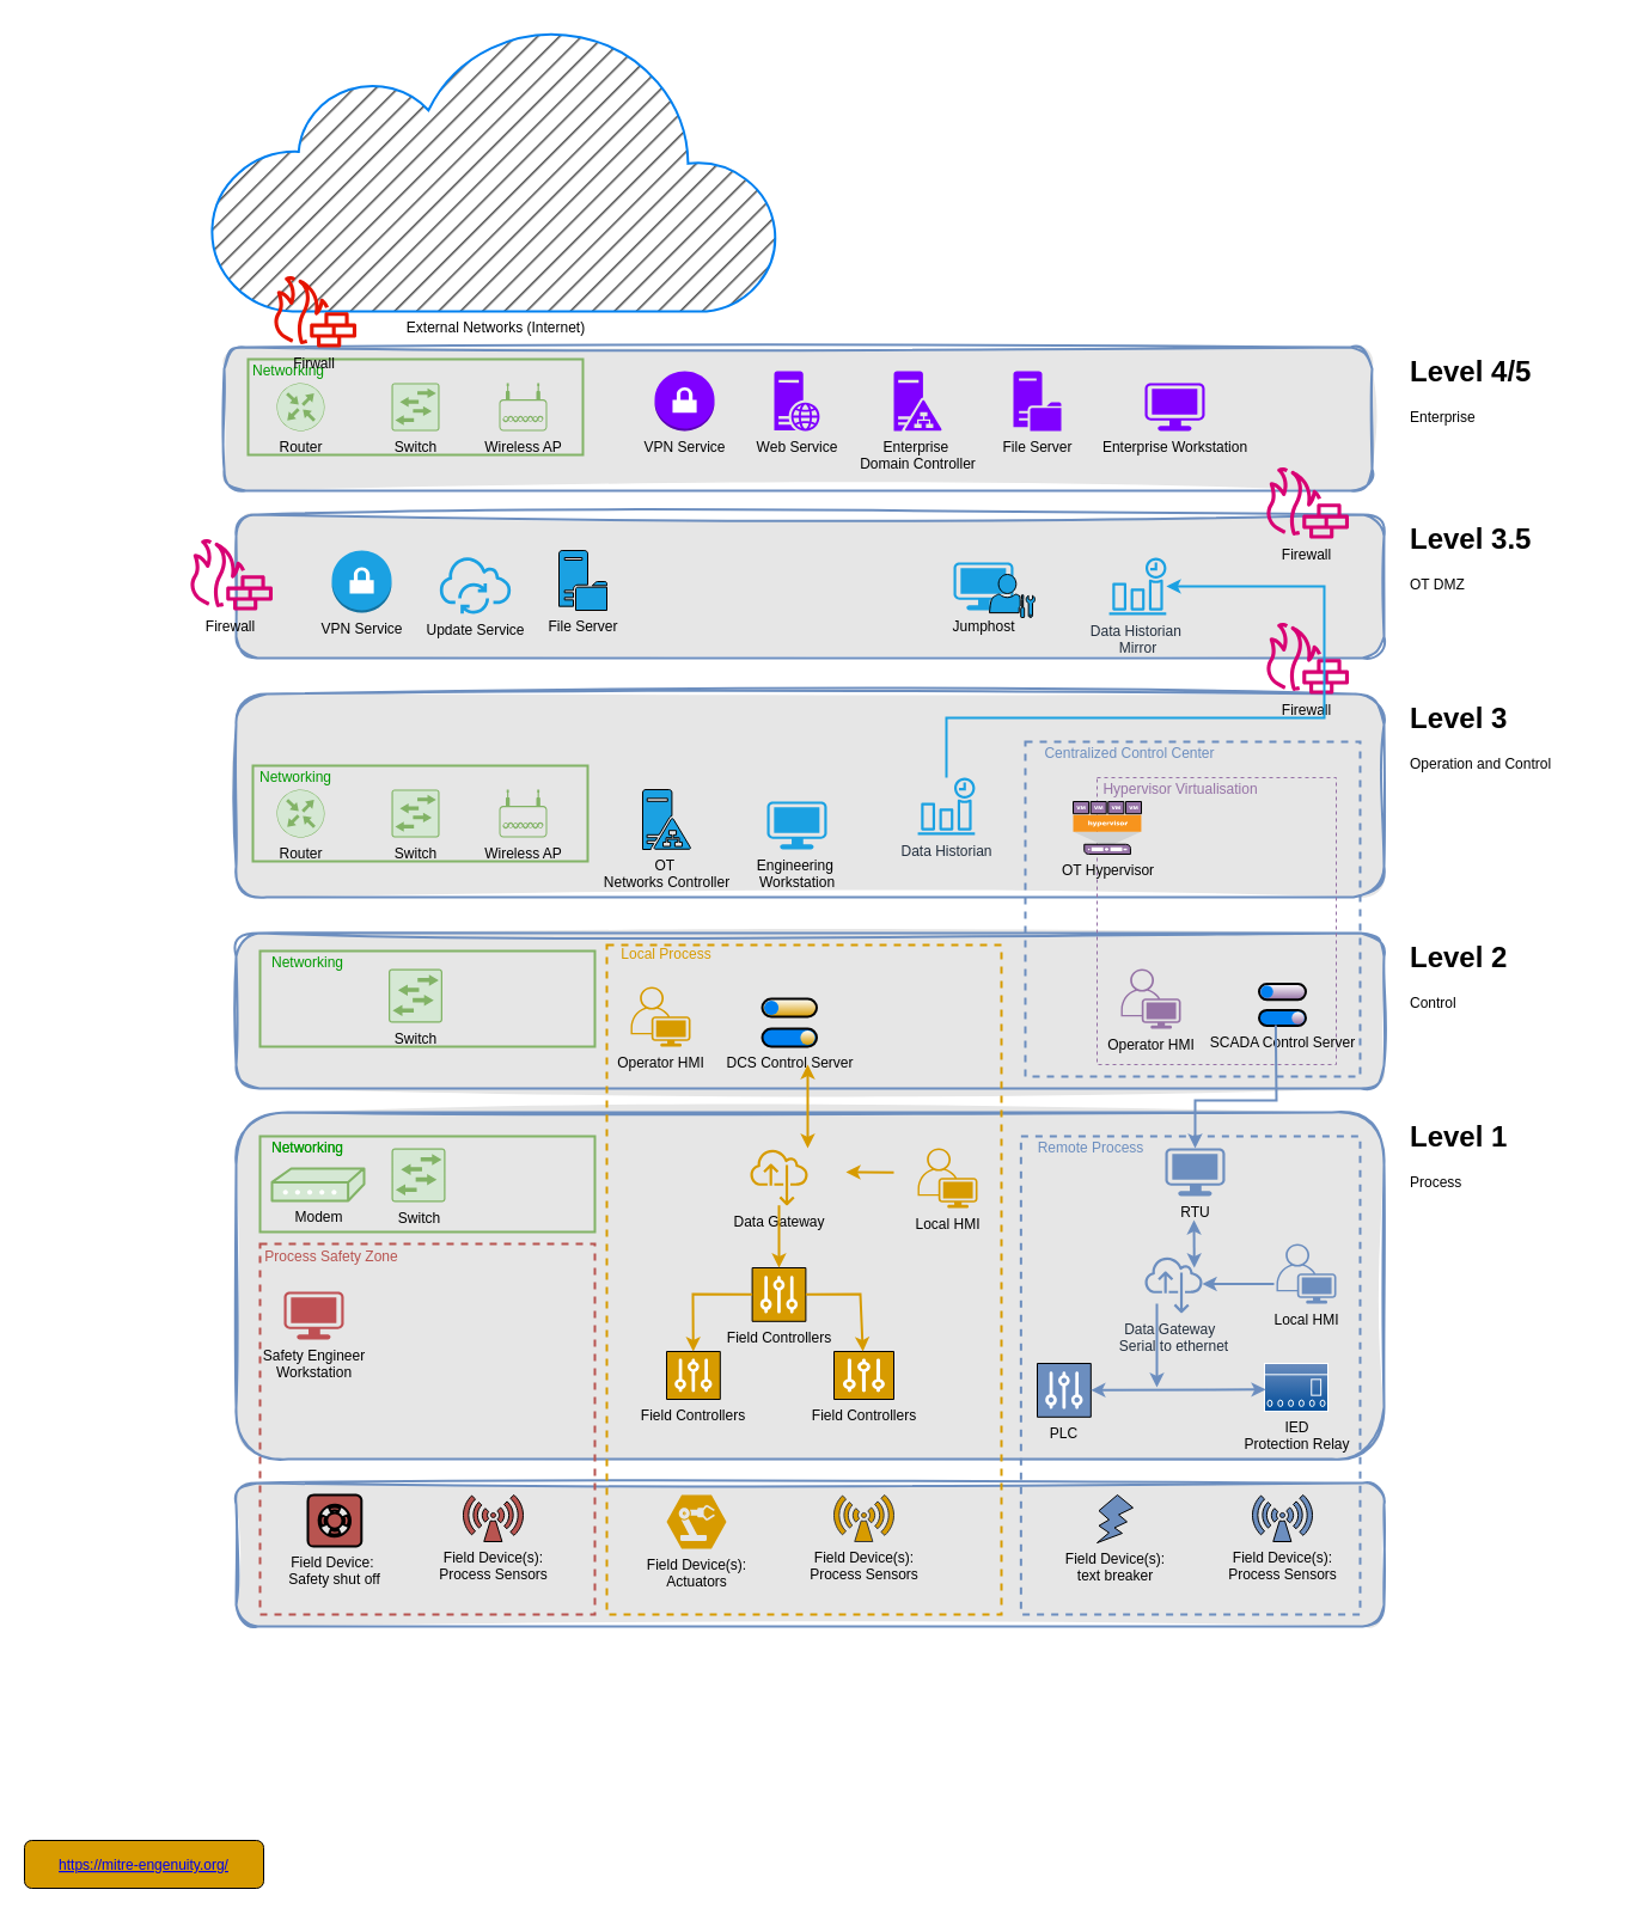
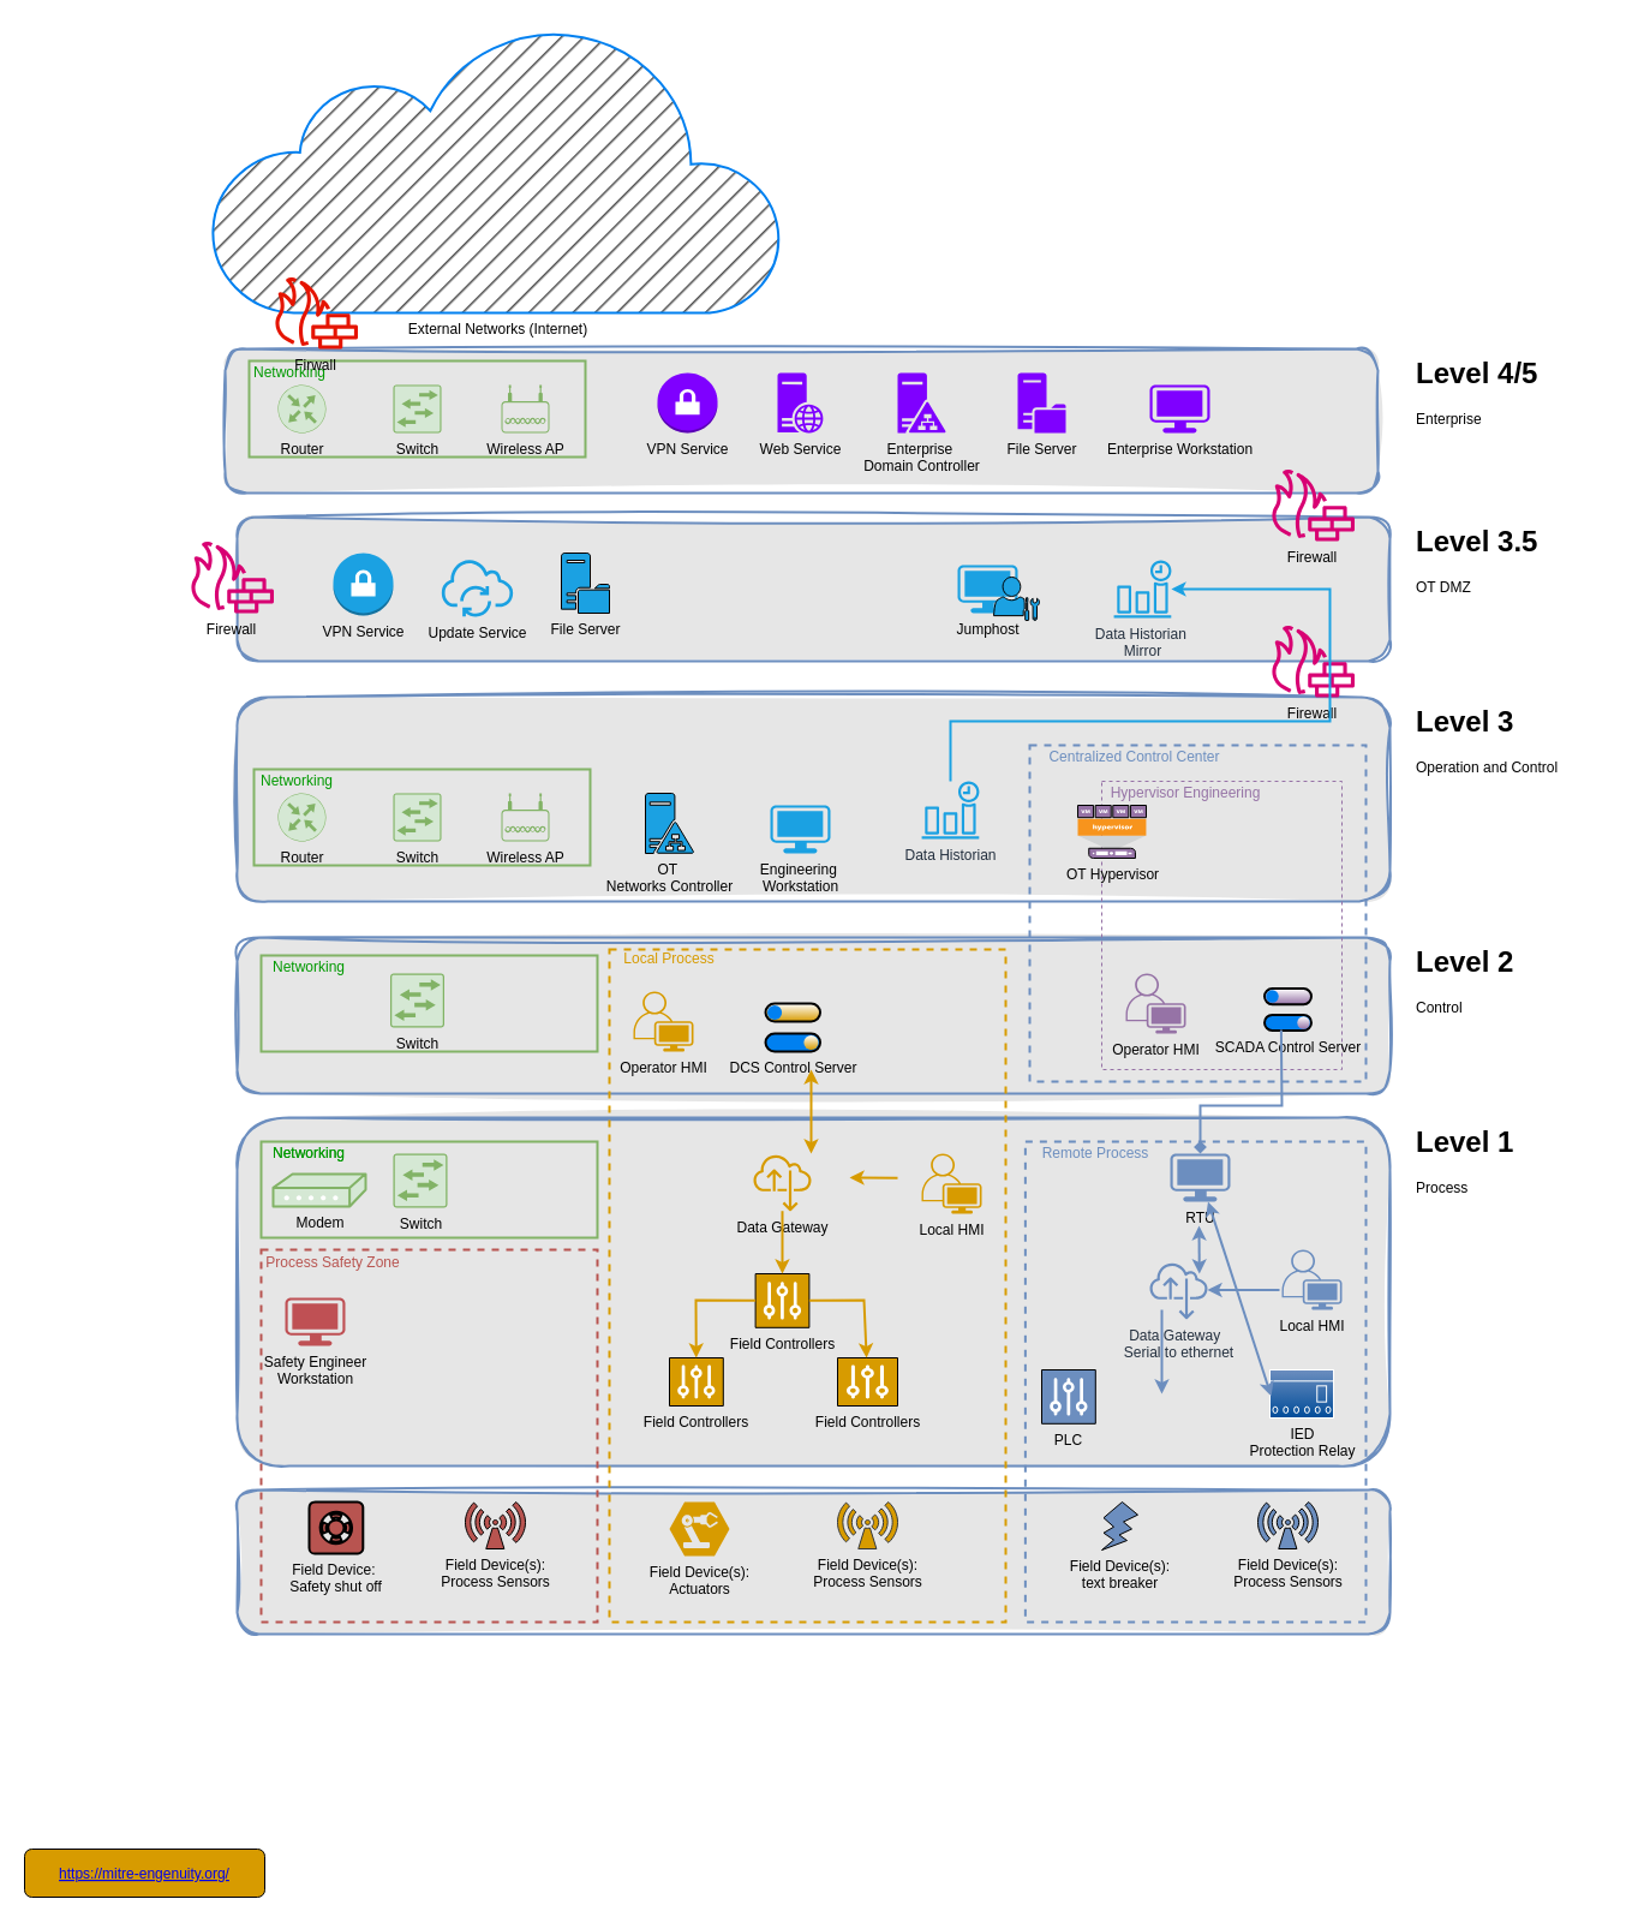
- <mxCell id="15" value="&lt;font color=&quot;#9673a6&quot;&gt;Hypervisor Virtualisation&lt;/font&gt;" style="text;html=1;align=center;verticalAlign=middle;whiteSpace=wrap;rounded=0;" parent="13" vertex="1"><mxGeometry width="140" height="20" as="geometry" /></mxCell>
+ <mxCell id="15" value="&lt;font color=&quot;#9673a6&quot;&gt;Hypervisor Engineering&lt;/font&gt;" style="text;html=1;align=center;verticalAlign=middle;whiteSpace=wrap;rounded=0;" parent="13" vertex="1"><mxGeometry width="140" height="20" as="geometry" /></mxCell>
- <mxCell id="101" value="" style="endArrow=classic;html=1;rounded=0;strokeWidth=2;strokeColor=#6C8EBF;exitX=0.356;exitY=0.986;exitDx=0;exitDy=0;exitPerimeter=0;" parent="100" source="65" target="99" edge="1"><mxGeometry width="50" height="50" relative="1" as="geometry"><mxPoint x="1237" y="950" as="sourcePoint" /><mxPoint x="1287" y="900" as="targetPoint" /><Array as="points"><mxPoint x="1067" y="920" /><mxPoint x="999" y="920" /></Array></mxGeometry></mxCell>
+ <mxCell id="101" value="" style="endArrow=diamond;html=1;rounded=0;strokeWidth=2;strokeColor=#6C8EBF;exitX=0.356;exitY=0.986;exitDx=0;exitDy=0;exitPerimeter=0;" parent="100" source="65" target="99" edge="1"><mxGeometry width="50" height="50" relative="1" as="geometry"><mxPoint x="1237" y="950" as="sourcePoint" /><mxPoint x="1287" y="900" as="targetPoint" /><Array as="points"><mxPoint x="1067" y="920" /><mxPoint x="999" y="920" /></Array></mxGeometry></mxCell>
- <mxCell id="102" value="" style="endArrow=classic;startArrow=classic;html=1;rounded=0;strokeWidth=2;strokeColor=#6C8EBF;exitX=0.021;exitY=0.546;exitDx=0;exitDy=0;exitPerimeter=0;" parent="100" source="81" target="82" edge="1"><mxGeometry width="50" height="50" relative="1" as="geometry"><mxPoint x="320.64" y="440" as="sourcePoint" /><mxPoint x="247" y="461.602" as="targetPoint" /></mxGeometry></mxCell>
+ <mxCell id="102" value="" style="endArrow=classic;startArrow=classic;html=1;rounded=0;strokeWidth=2;strokeColor=#6C8EBF;exitX=0.021;exitY=0.546;exitDx=0;exitDy=0;exitPerimeter=0;" parent="100" source="81" target="99" edge="1"><mxGeometry width="50" height="50" relative="1" as="geometry"><mxPoint x="320.64" y="440" as="sourcePoint" /><mxPoint x="247" y="461.602" as="targetPoint" /></mxGeometry></mxCell>
